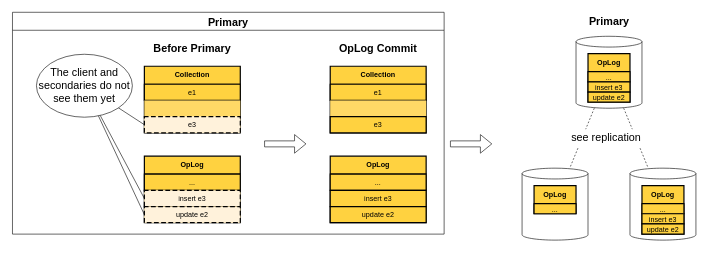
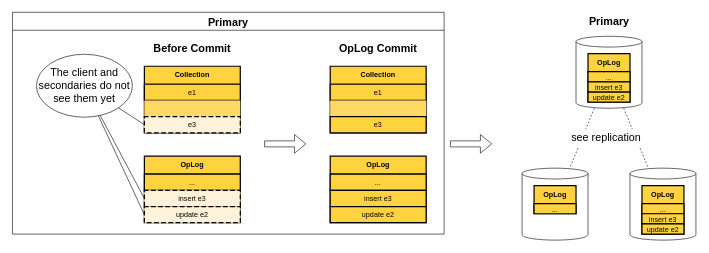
- <mxCell id="2" value="&lt;font style=&quot;font-size: 18px&quot;&gt;&lt;b&gt;Before Primary&lt;/b&gt;&lt;/font&gt;" style="text;html=1;strokeColor=none;fillColor=none;align=center;verticalAlign=middle;whiteSpace=wrap;rounded=0;" vertex="1" parent="1"><mxGeometry x="240" y="70" width="160" height="20" as="geometry" /></mxCell>
+ <mxCell id="2" value="&lt;font style=&quot;font-size: 18px&quot;&gt;&lt;b&gt;Before Commit&lt;/b&gt;&lt;/font&gt;" style="text;html=1;strokeColor=none;fillColor=none;align=center;verticalAlign=middle;whiteSpace=wrap;rounded=0;" vertex="1" parent="1"><mxGeometry x="240" y="70" width="160" height="20" as="geometry" /></mxCell>
